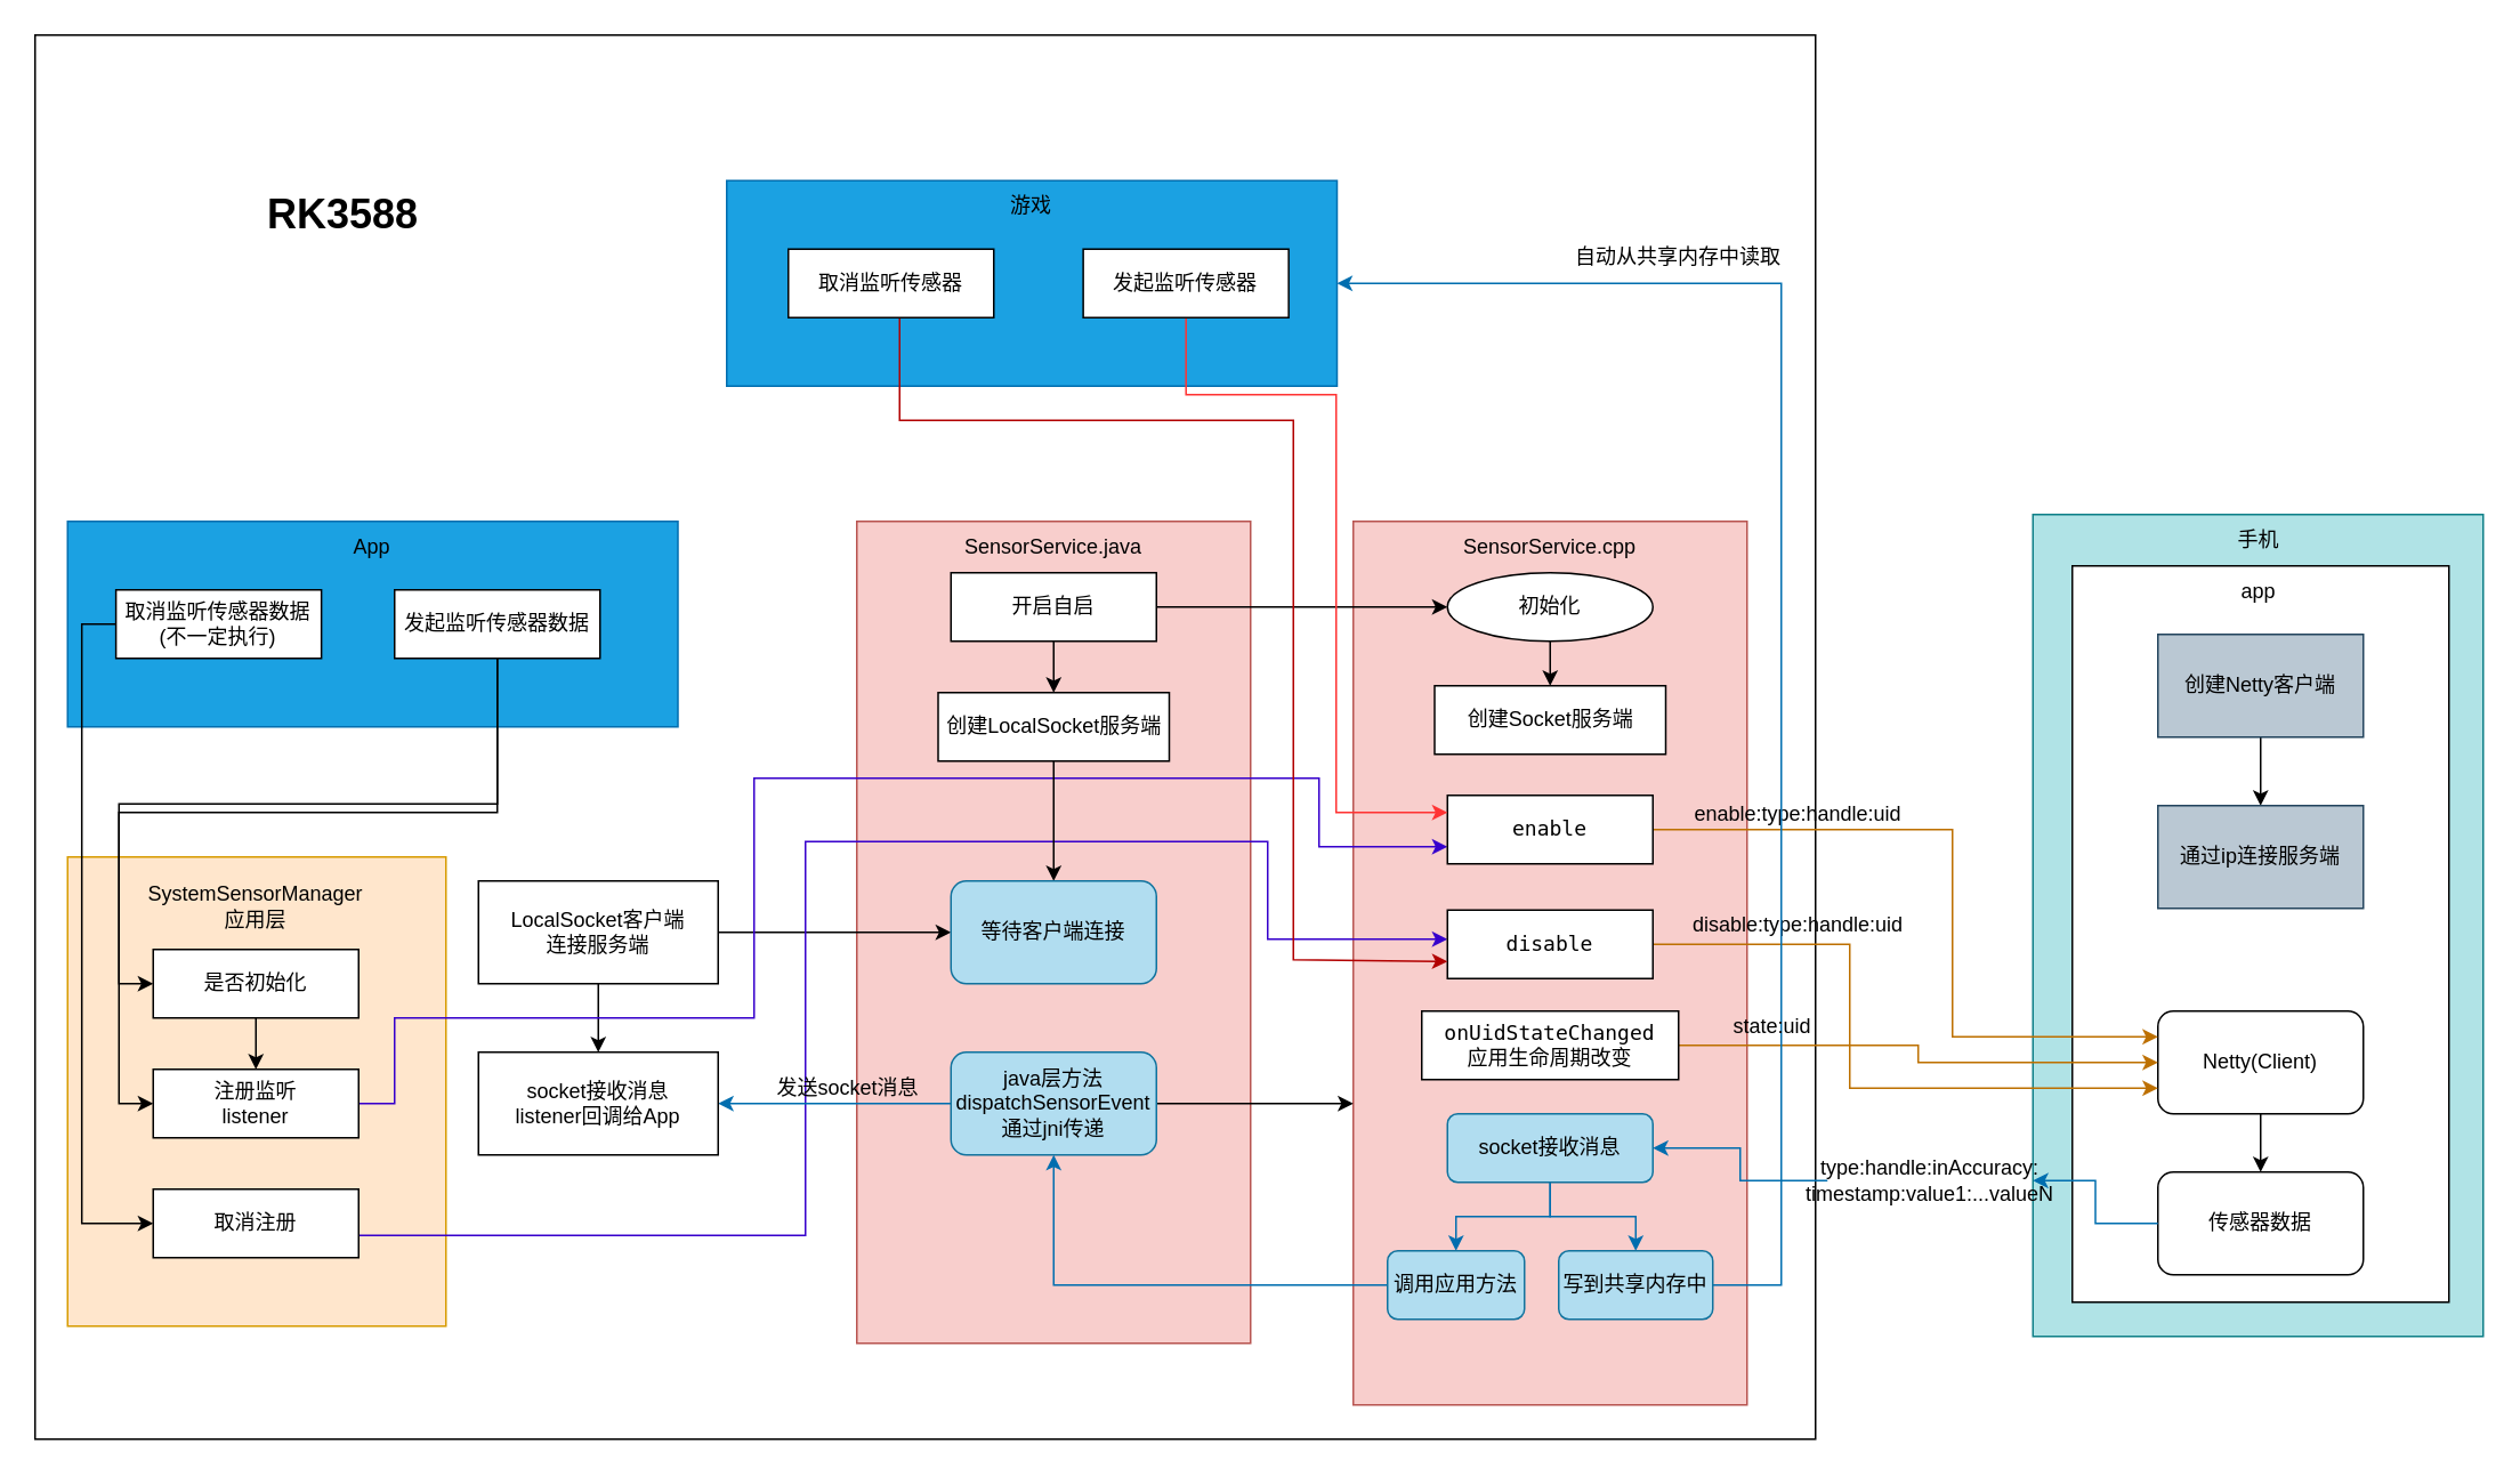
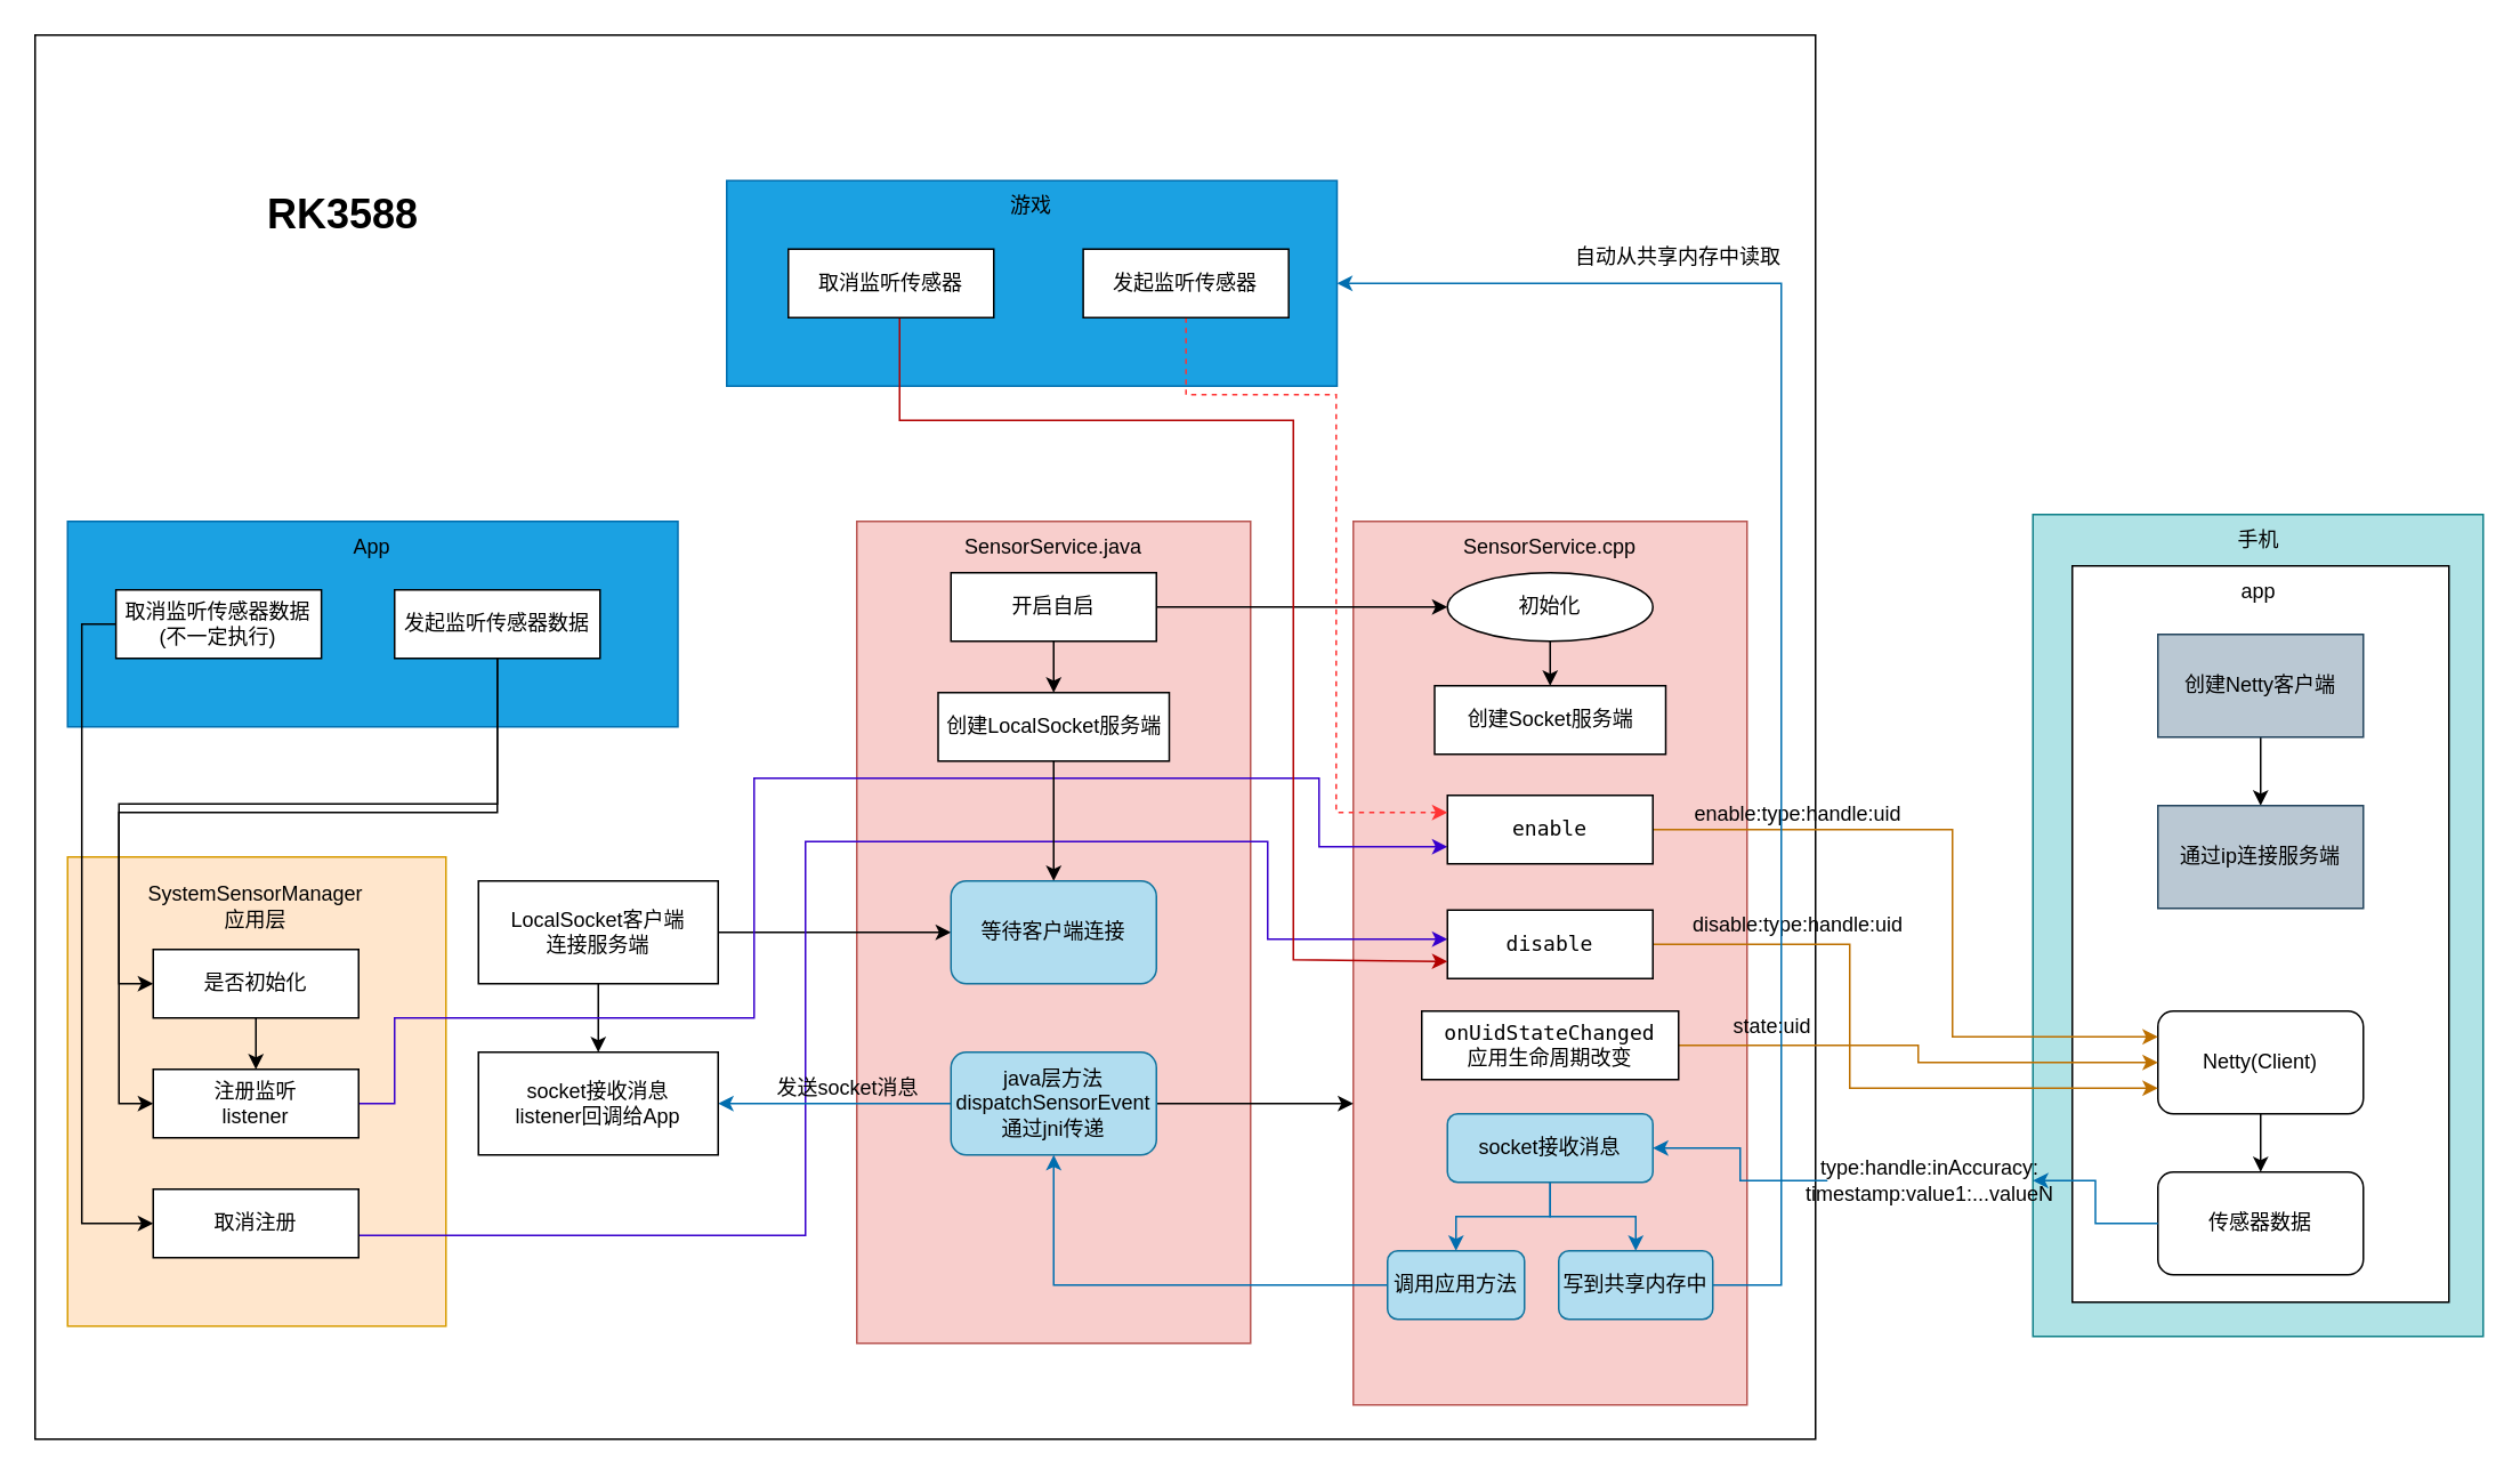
- <mxCell id="56" style="edgeStyle=orthogonalEdgeStyle;rounded=0;orthogonalLoop=1;jettySize=auto;html=1;fillColor=#f8cecc;strokeColor=#FF3333;entryX=0;entryY=0.25;entryDx=0;entryDy=0;" edge="1" parent="1" source="57" target="48"><mxGeometry relative="1" as="geometry"><mxPoint x="840" y="270" as="targetPoint" /><Array as="points"><mxPoint x="692" y="230" /><mxPoint x="780" y="230" /><mxPoint x="780" y="474" /></Array></mxGeometry></mxCell>
+ <mxCell id="56" style="edgeStyle=orthogonalEdgeStyle;rounded=0;orthogonalLoop=1;jettySize=auto;html=1;fillColor=#f8cecc;strokeColor=#FF3333;entryX=0;entryY=0.25;entryDx=0;entryDy=0;dashed=1;" edge="1" parent="1" source="57" target="48"><mxGeometry relative="1" as="geometry"><mxPoint x="840" y="270" as="targetPoint" /><Array as="points"><mxPoint x="692" y="230" /><mxPoint x="780" y="230" /><mxPoint x="780" y="474" /></Array></mxGeometry></mxCell>
